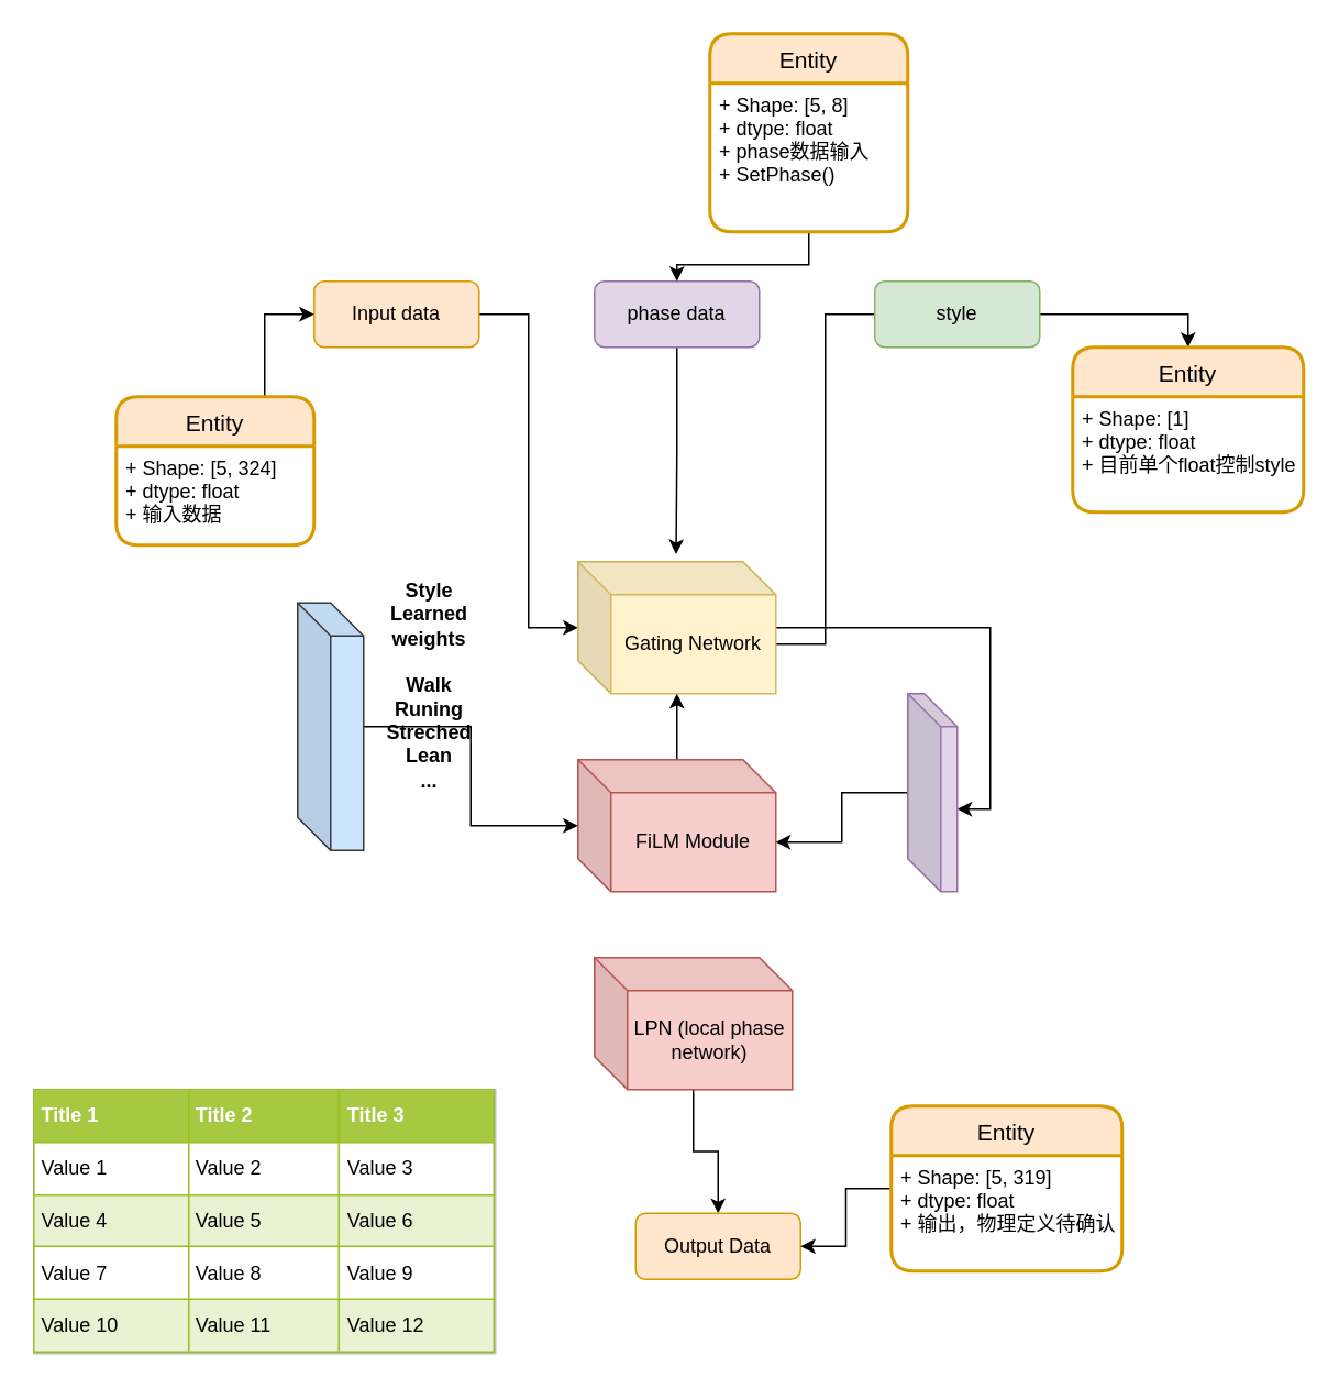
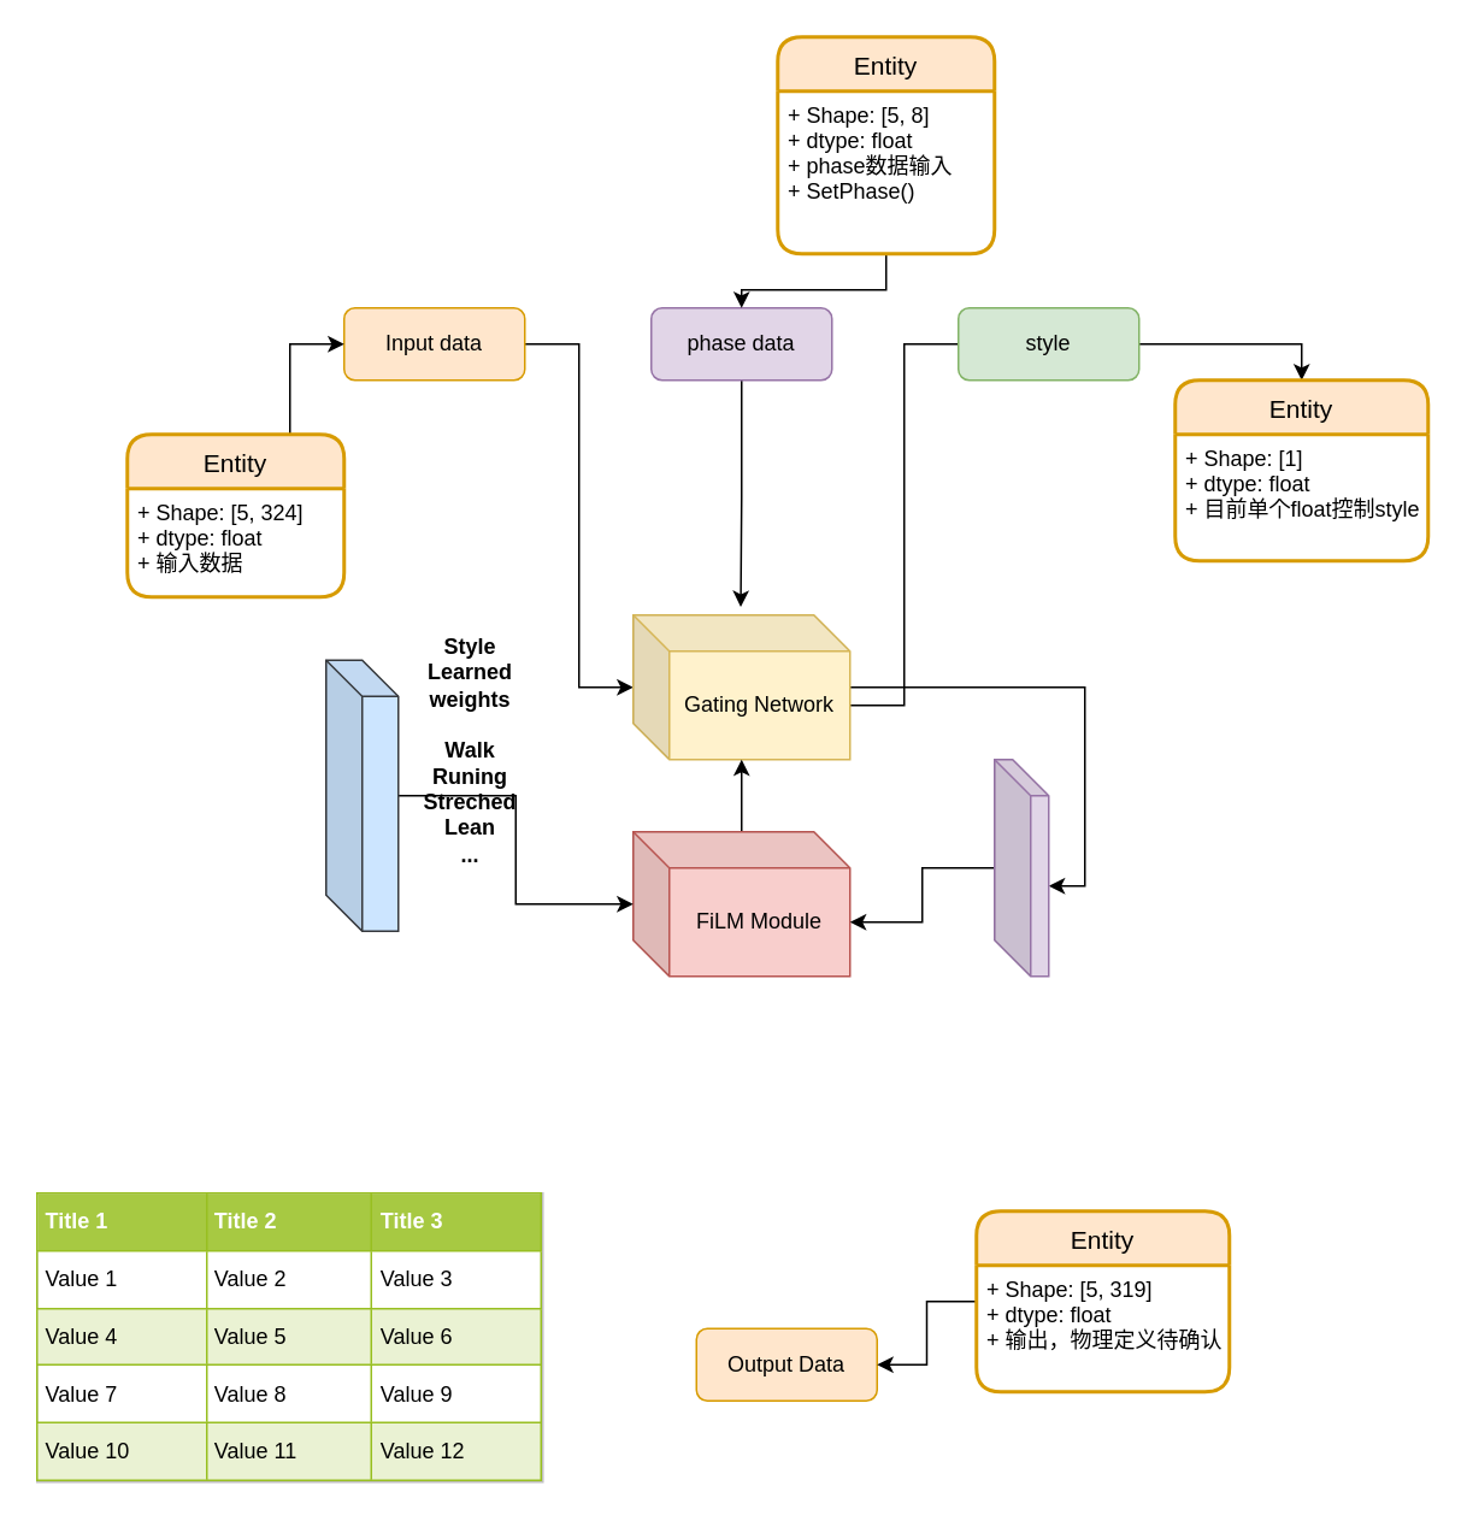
- <mxCell id="23" value="LPN (local phase network)" style="shape=cube;whiteSpace=wrap;html=1;boundedLbl=1;backgroundOutline=1;darkOpacity=0.05;darkOpacity2=0.1;fillColor=#f8cecc;strokeColor=#b85450;" vertex="1" parent="1"><mxGeometry x="360" y="580" width="120" height="80" as="geometry" /></mxCell>
- <mxCell id="22" style="edgeStyle=orthogonalEdgeStyle;rounded=0;orthogonalLoop=1;jettySize=auto;html=1;" edge="1" parent="1" source="23" target="29"><mxGeometry relative="1" as="geometry" /></mxCell>
